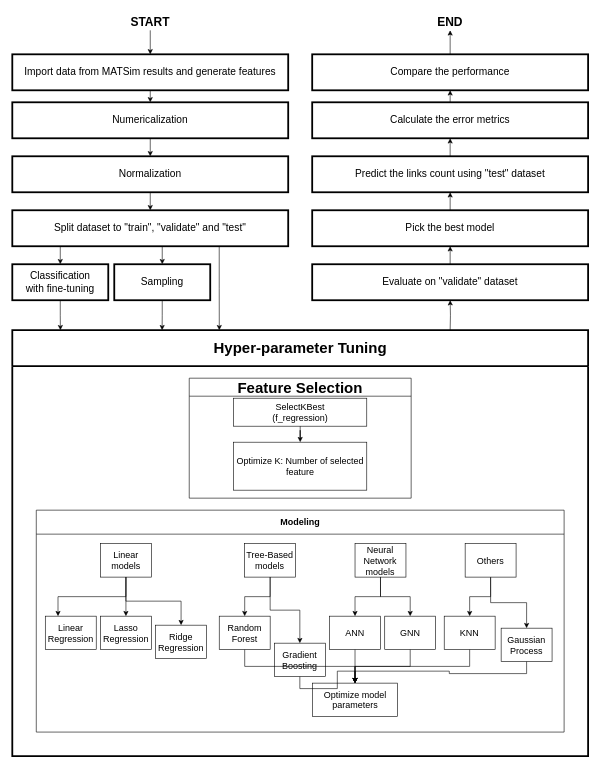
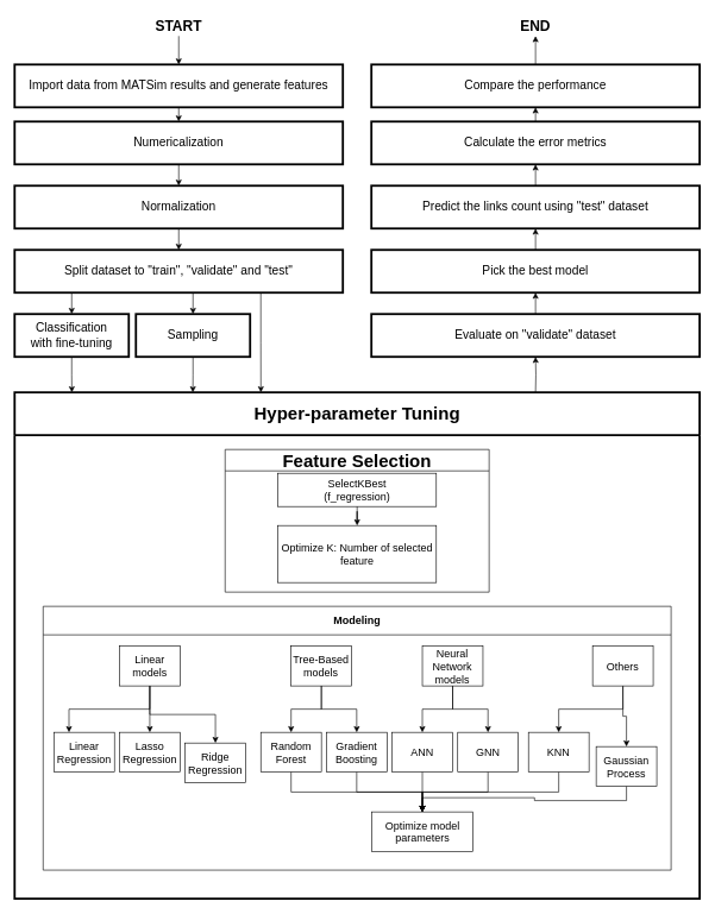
- <mxCell id="45" value="Others" style="rounded=0;whiteSpace=wrap;html=1;fontSize=15;container=0;" parent="30" vertex="1"><mxGeometry x="715.001" y="55.814" width="84.906" height="55.814" as="geometry" /></mxCell>
+ <mxCell id="45" value="Others" style="rounded=0;whiteSpace=wrap;html=1;fontSize=15;container=0;" parent="30" vertex="1"><mxGeometry x="770.001" y="55.814" width="84.906" height="55.814" as="geometry" /></mxCell>
- <mxCell id="48" value="Gradient Boosting" style="rounded=0;whiteSpace=wrap;html=1;fontSize=15;container=0;" parent="30" vertex="1"><mxGeometry x="396.978" y="221.744" width="84.906" height="55.814" as="geometry" /></mxCell>
+ <mxCell id="48" value="Gradient Boosting" style="rounded=0;whiteSpace=wrap;html=1;fontSize=15;container=0;" parent="30" vertex="1"><mxGeometry x="396.978" y="176.744" width="84.906" height="55.814" as="geometry" /></mxCell>
